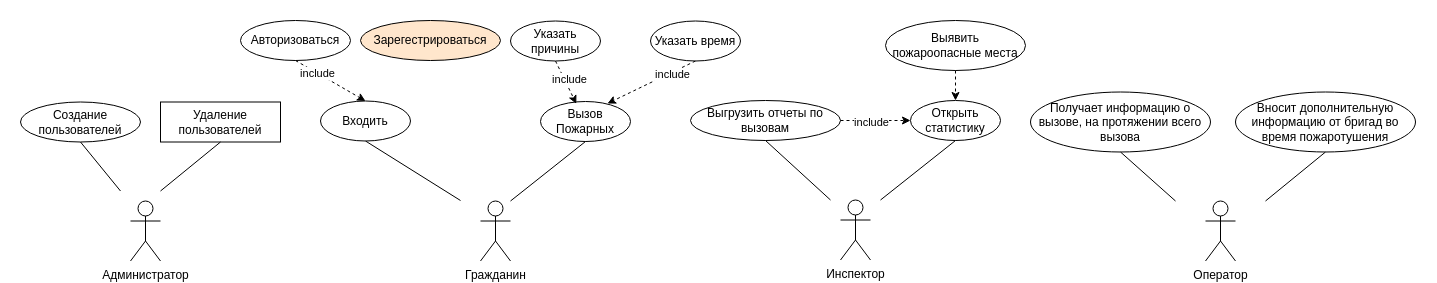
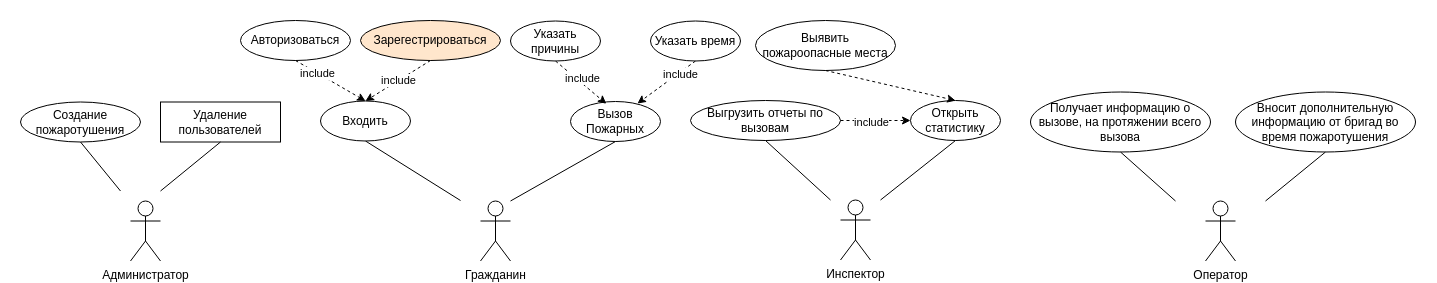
- <mxCell id="29" value="Выявить пожароопасные места" style="ellipse;whiteSpace=wrap;html=1;" parent="1" vertex="1"><mxGeometry x="885" y="20" width="140" height="50" as="geometry" /></mxCell>
+ <mxCell id="29" value="Выявить пожароопасные места" style="ellipse;whiteSpace=wrap;html=1;" parent="1" vertex="1"><mxGeometry x="755" y="20" width="140" height="50" as="geometry" /></mxCell>
+ <mxCell id="11" value="include" style="endArrow=classic;html=1;rounded=0;dashed=1;entryX=0.5;entryY=0;entryDx=0;entryDy=0;exitX=0.5;exitY=1;exitDx=0;exitDy=0;endFill=1;" parent="1" source="8" target="3" edge="1"><mxGeometry width="50" height="50" relative="1" as="geometry"><mxPoint x="690" y="450" as="sourcePoint" /><mxPoint x="740" y="400" as="targetPoint" /></mxGeometry></mxCell>
- <mxCell id="4" value="Вызов Пожарных" style="ellipse;whiteSpace=wrap;html=1;" parent="1" vertex="1"><mxGeometry x="540" y="101" width="90" height="40" as="geometry" /></mxCell>
+ <mxCell id="4" value="Вызов Пожарных" style="ellipse;whiteSpace=wrap;html=1;" parent="1" vertex="1"><mxGeometry x="570" y="101" width="90" height="40" as="geometry" /></mxCell>
- <mxCell id="18" value="Создание пользователей" style="ellipse;whiteSpace=wrap;html=1;" parent="1" vertex="1"><mxGeometry x="20" y="101.5" width="120" height="40" as="geometry" /></mxCell>
+ <mxCell id="18" value="Создание пожаротушения" style="ellipse;whiteSpace=wrap;html=1;" parent="1" vertex="1"><mxGeometry x="20" y="101.5" width="120" height="40" as="geometry" /></mxCell>
